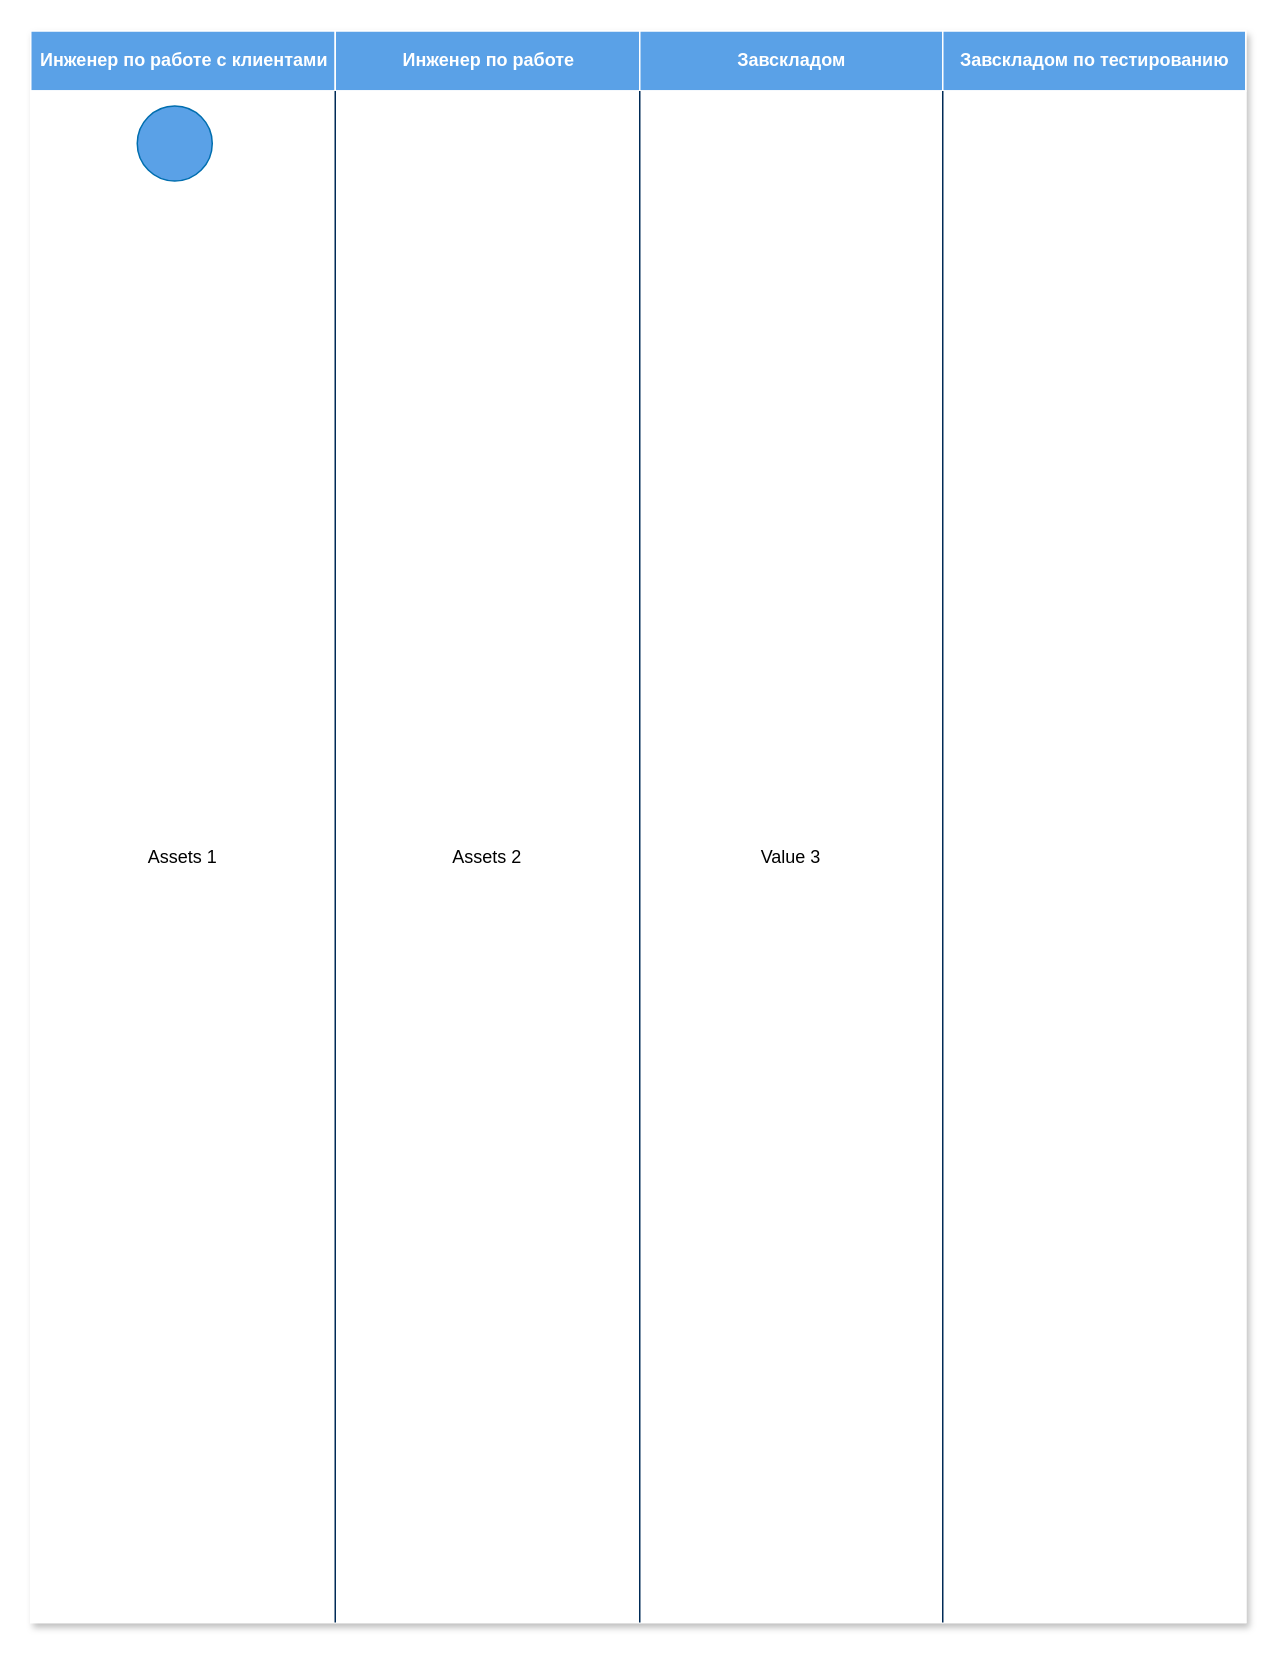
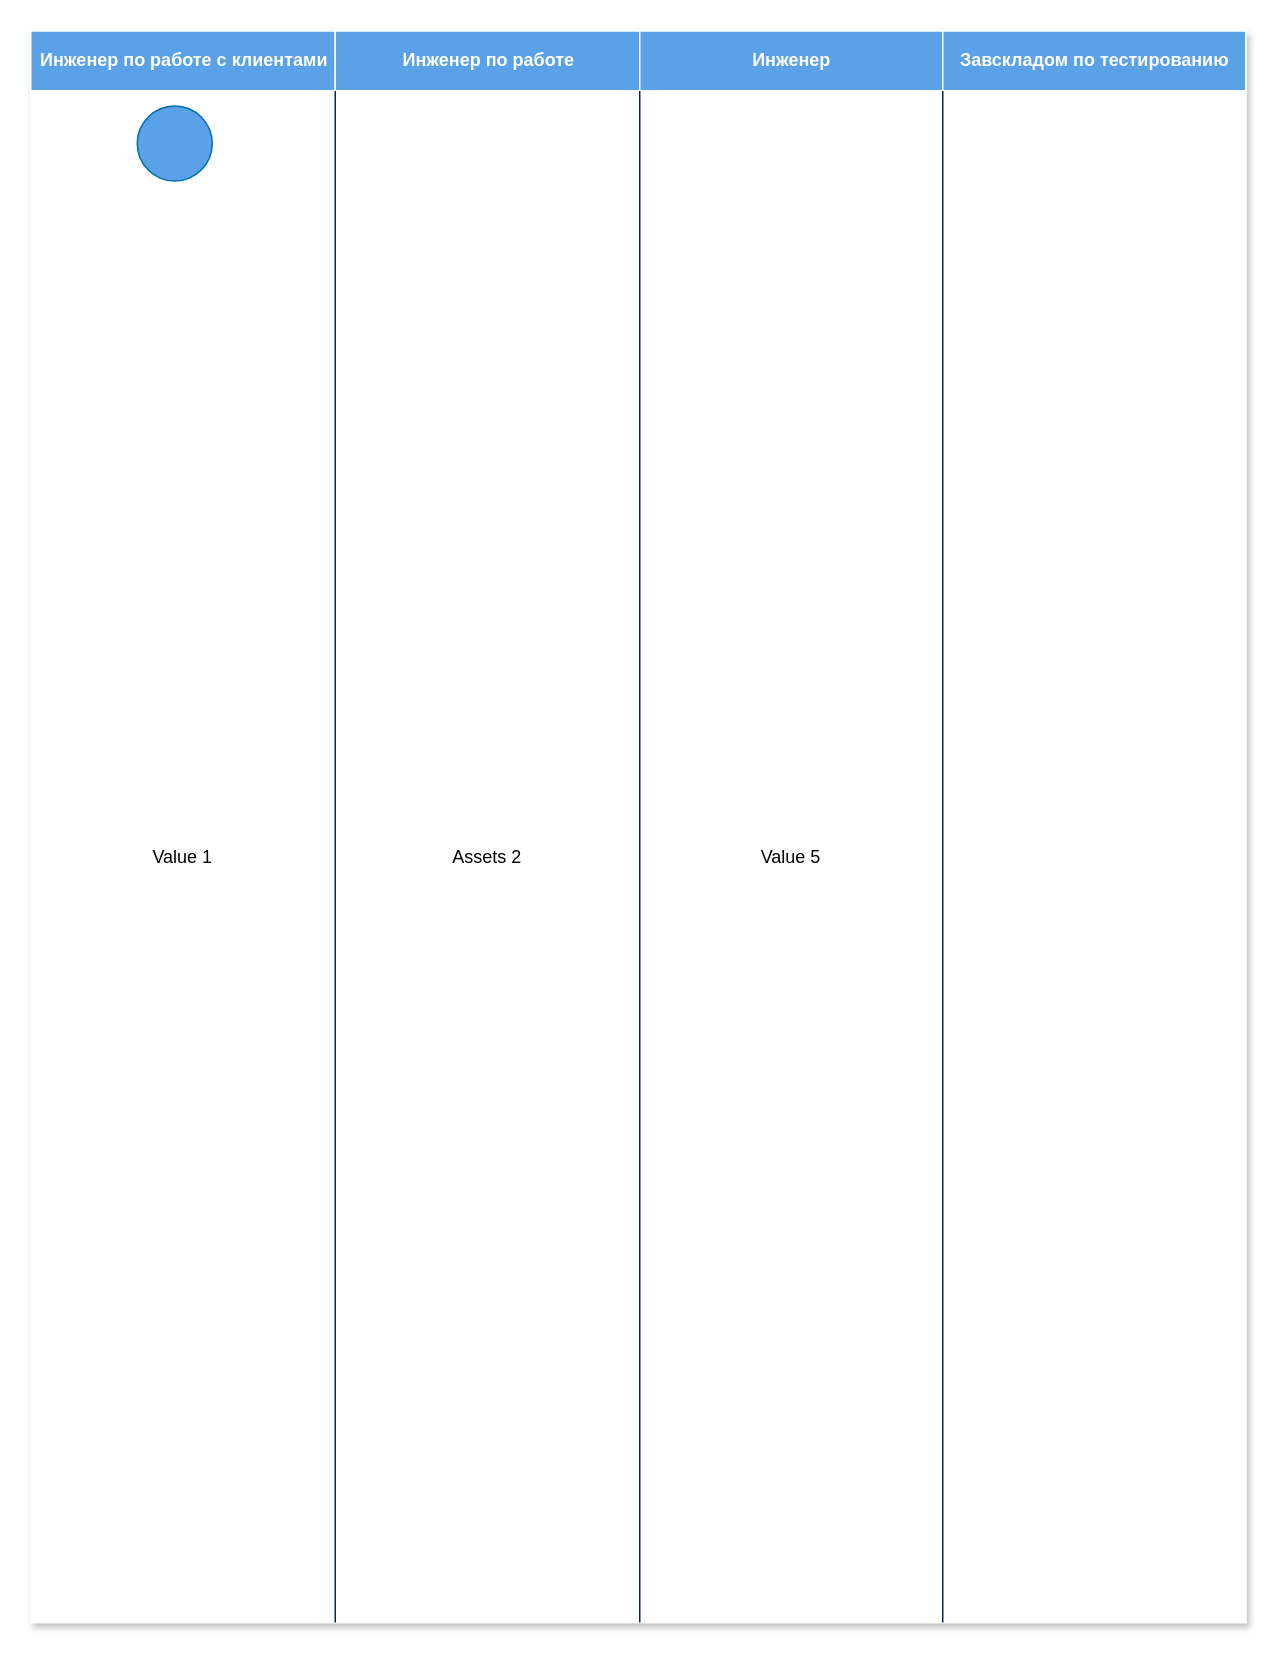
- <mxCell id="7" value="Завскладом" style="connectable=1;recursiveResize=0;strokeColor=inherit;fillColor=#5AA1E7;align=center;fontStyle=1;fontColor=#FFFFFF;html=1;movable=1;resizable=1;rotatable=1;deletable=1;editable=1;locked=0;" vertex="1" parent="4"><mxGeometry x="406" width="202" height="40" as="geometry"><mxRectangle width="202" height="40" as="alternateBounds" /></mxGeometry></mxCell>
+ <mxCell id="7" value="Инженер" style="connectable=1;recursiveResize=0;strokeColor=inherit;fillColor=#5AA1E7;align=center;fontStyle=1;fontColor=#FFFFFF;html=1;movable=1;resizable=1;rotatable=1;deletable=1;editable=1;locked=0;" vertex="1" parent="4"><mxGeometry x="406" width="202" height="40" as="geometry"><mxRectangle width="202" height="40" as="alternateBounds" /></mxGeometry></mxCell>
- <mxCell id="10" value="Assets 1" style="connectable=1;recursiveResize=0;strokeColor=inherit;fillColor=inherit;align=center;whiteSpace=wrap;html=1;movable=1;resizable=1;rotatable=1;deletable=1;editable=1;locked=0;" vertex="1" parent="9"><mxGeometry width="203" height="1021" as="geometry"><mxRectangle width="203" height="1021" as="alternateBounds" /></mxGeometry></mxCell>
+ <mxCell id="10" value="Value 1" style="connectable=1;recursiveResize=0;strokeColor=inherit;fillColor=inherit;align=center;whiteSpace=wrap;html=1;movable=1;resizable=1;rotatable=1;deletable=1;editable=1;locked=0;" vertex="1" parent="9"><mxGeometry width="203" height="1021" as="geometry"><mxRectangle width="203" height="1021" as="alternateBounds" /></mxGeometry></mxCell>
- <mxCell id="12" value="Value 3" style="connectable=1;recursiveResize=0;strokeColor=inherit;fillColor=inherit;align=center;whiteSpace=wrap;html=1;movable=1;resizable=1;rotatable=1;deletable=1;editable=1;locked=0;" vertex="1" parent="9"><mxGeometry x="406" width="202" height="1021" as="geometry"><mxRectangle width="202" height="1021" as="alternateBounds" /></mxGeometry></mxCell>
+ <mxCell id="12" value="Value 5" style="connectable=1;recursiveResize=0;strokeColor=inherit;fillColor=inherit;align=center;whiteSpace=wrap;html=1;movable=1;resizable=1;rotatable=1;deletable=1;editable=1;locked=0;" vertex="1" parent="9"><mxGeometry x="406" width="202" height="1021" as="geometry"><mxRectangle width="202" height="1021" as="alternateBounds" /></mxGeometry></mxCell>
